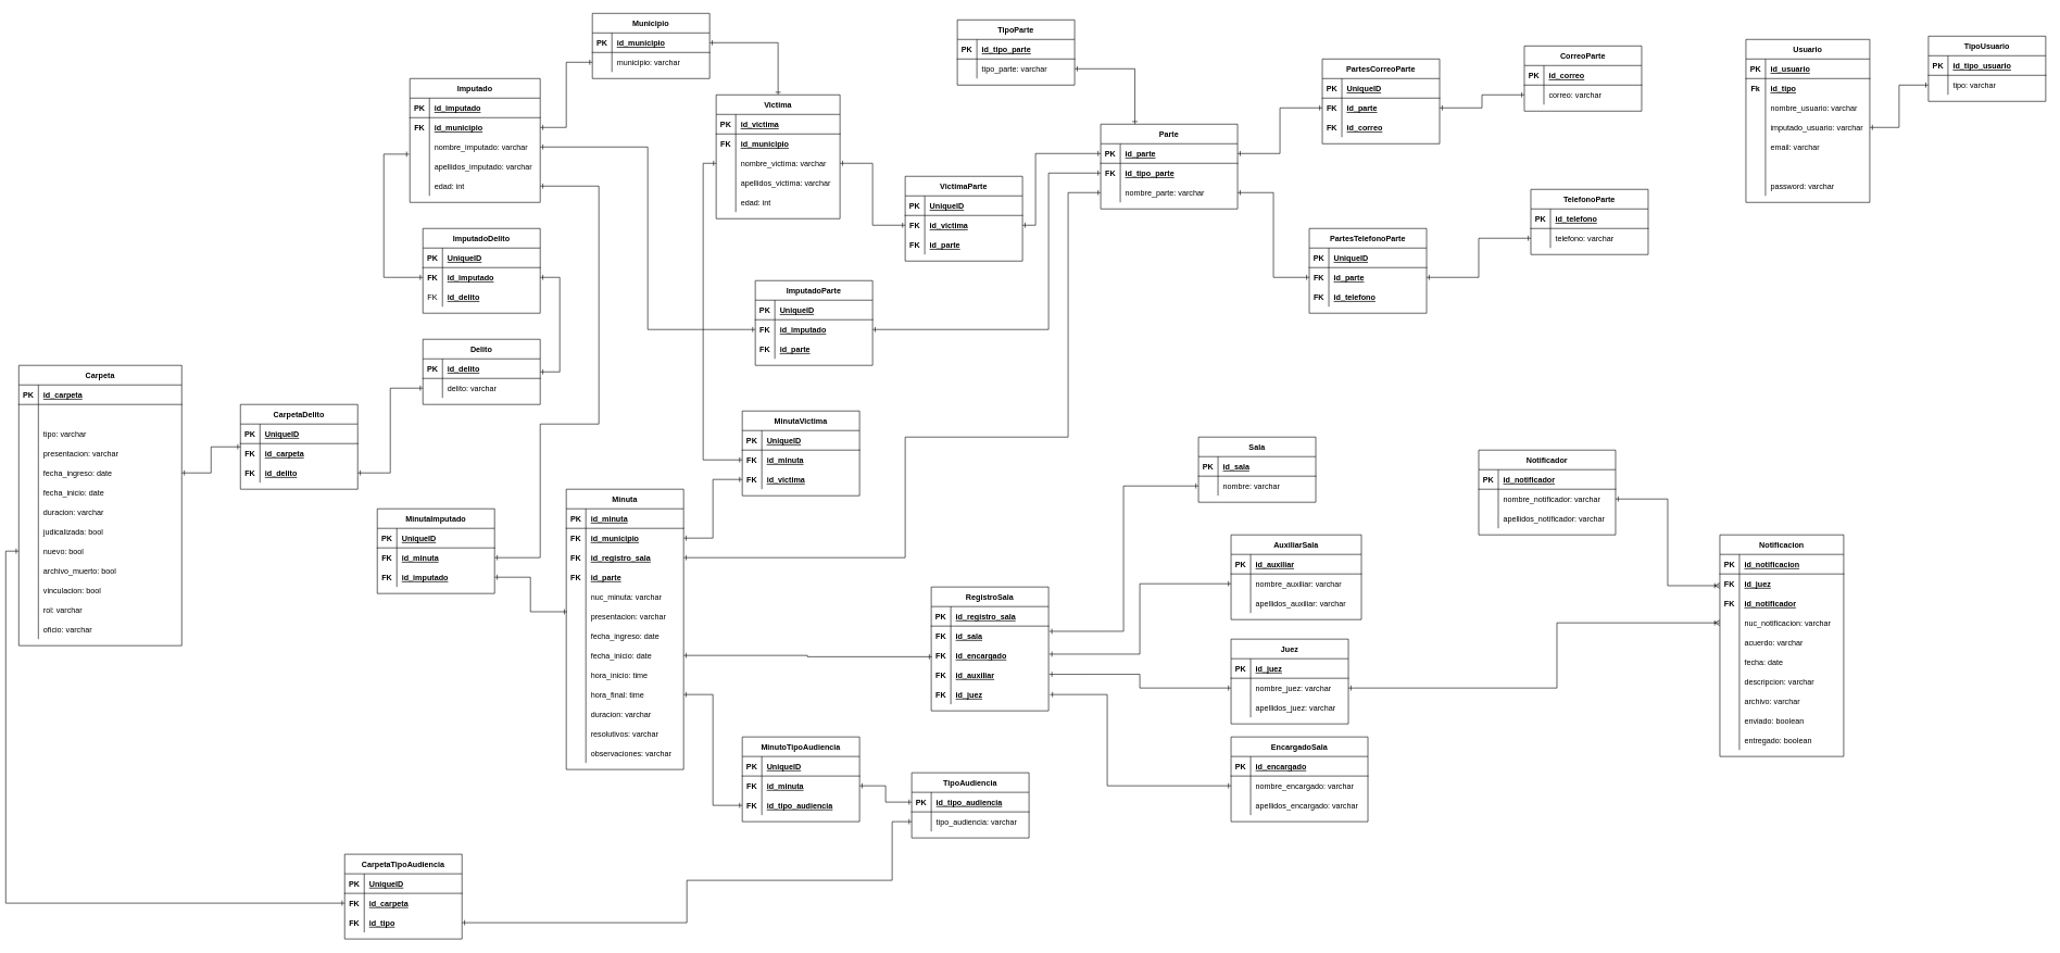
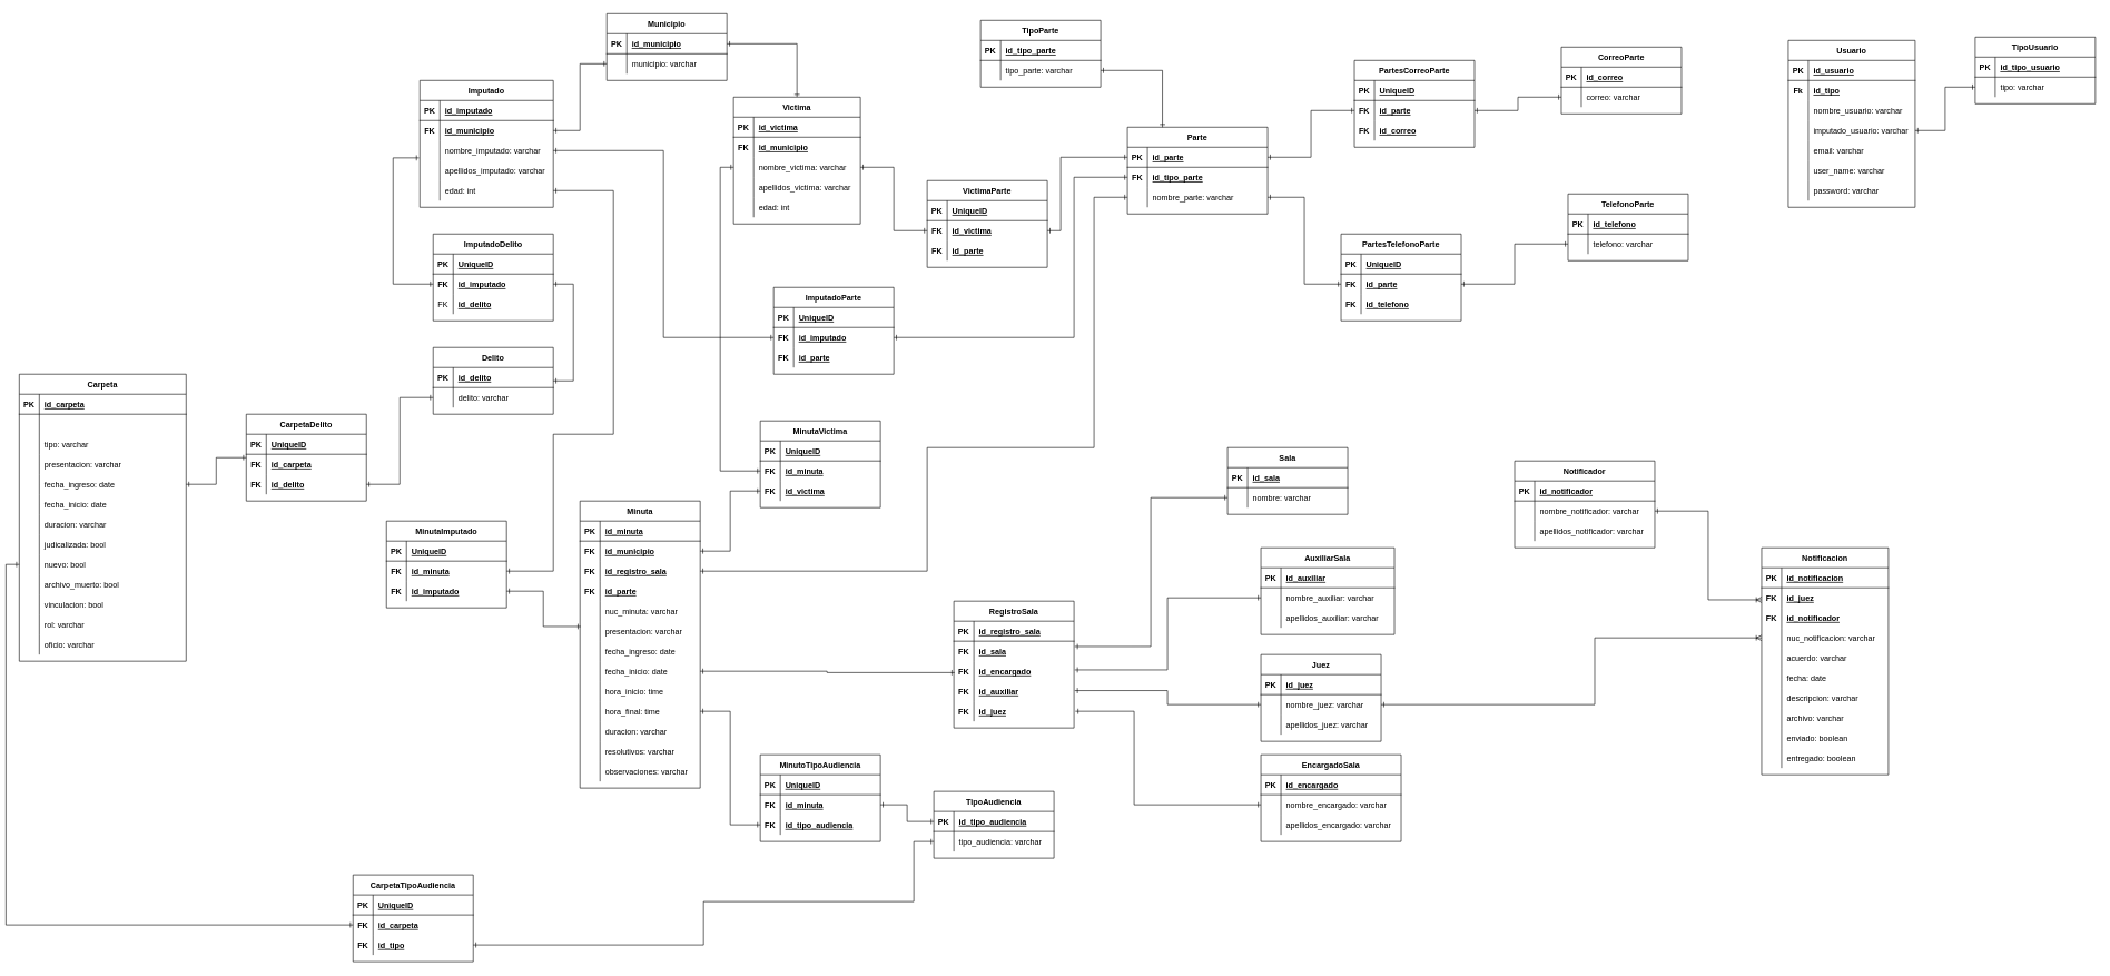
+ <mxCell id="228" value="user_name: varchar" style="shape=partialRectangle;connectable=0;fillColor=none;top=0;left=0;bottom=0;right=0;align=left;spacingLeft=6;overflow=hidden;" parent="226" vertex="1"><mxGeometry x="30" width="160" height="30" as="geometry" /></mxCell>
